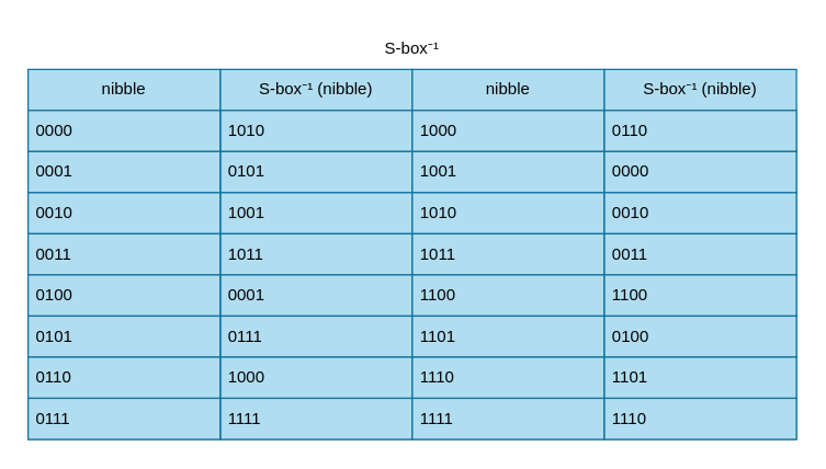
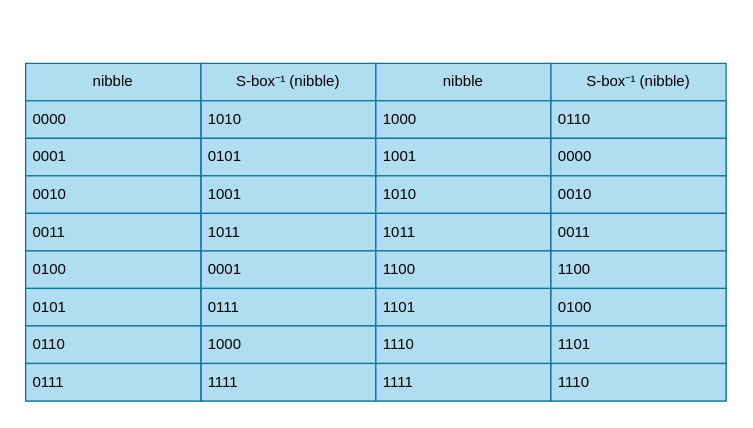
- <mxCell id="38" value="S-box⁻¹" style="text;html=1;align=center;verticalAlign=middle;whiteSpace=wrap;rounded=0;" parent="1" vertex="1"><mxGeometry x="270" y="20" width="60" height="30" as="geometry" /></mxCell>
